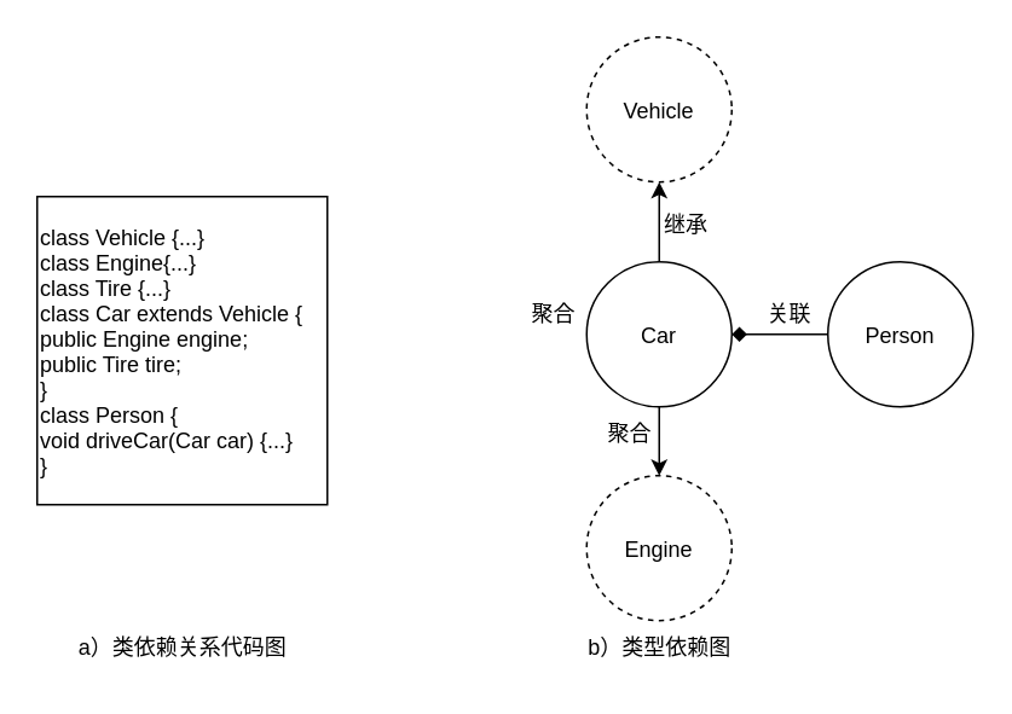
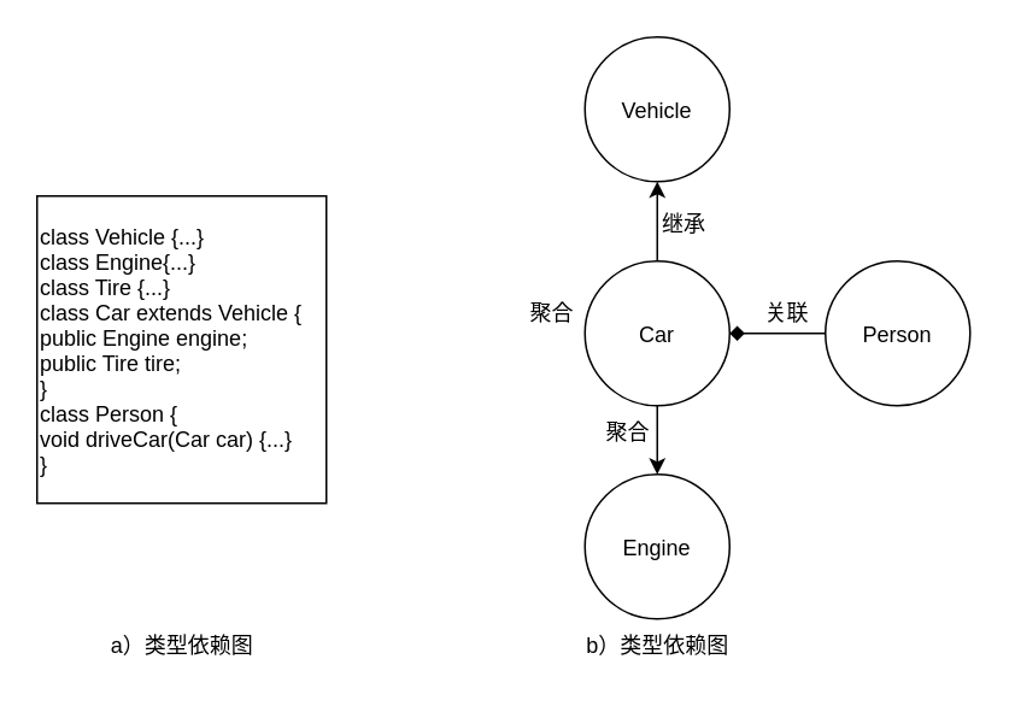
- <mxCell id="4" value="Vehicle" style="ellipse;aspect=fixed;dashed=1;" vertex="1" parent="1"><mxGeometry x="323" y="20" width="80" height="80" as="geometry" /></mxCell>
+ <mxCell id="4" value="Vehicle" style="ellipse;aspect=fixed;" vertex="1" parent="1"><mxGeometry x="323" y="20" width="80" height="80" as="geometry" /></mxCell>
- <mxCell id="10" value="Engine" style="ellipse;aspect=fixed;dashed=1;" vertex="1" parent="1"><mxGeometry x="323" y="262" width="80" height="80" as="geometry" /></mxCell>
+ <mxCell id="10" value="Engine" style="ellipse;aspect=fixed;" vertex="1" parent="1"><mxGeometry x="323" y="262" width="80" height="80" as="geometry" /></mxCell>
- <mxCell id="14" value="a）类依赖关系代码图" style="text;html=1;strokeColor=none;fillColor=none;align=center;verticalAlign=middle;whiteSpace=wrap;rounded=0;" vertex="1" parent="1"><mxGeometry x="29.5" y="342" width="141" height="30" as="geometry" /></mxCell>
+ <mxCell id="14" value="a）类型依赖图" style="text;html=1;strokeColor=none;fillColor=none;align=center;verticalAlign=middle;whiteSpace=wrap;rounded=0;" vertex="1" parent="1"><mxGeometry x="29.5" y="342" width="141" height="30" as="geometry" /></mxCell>
